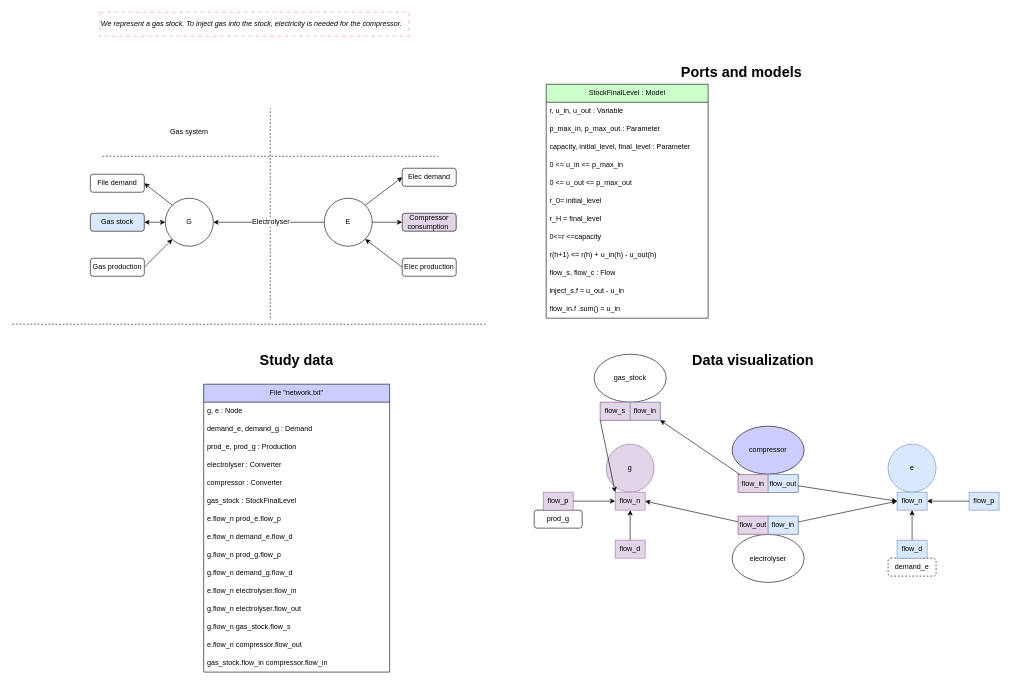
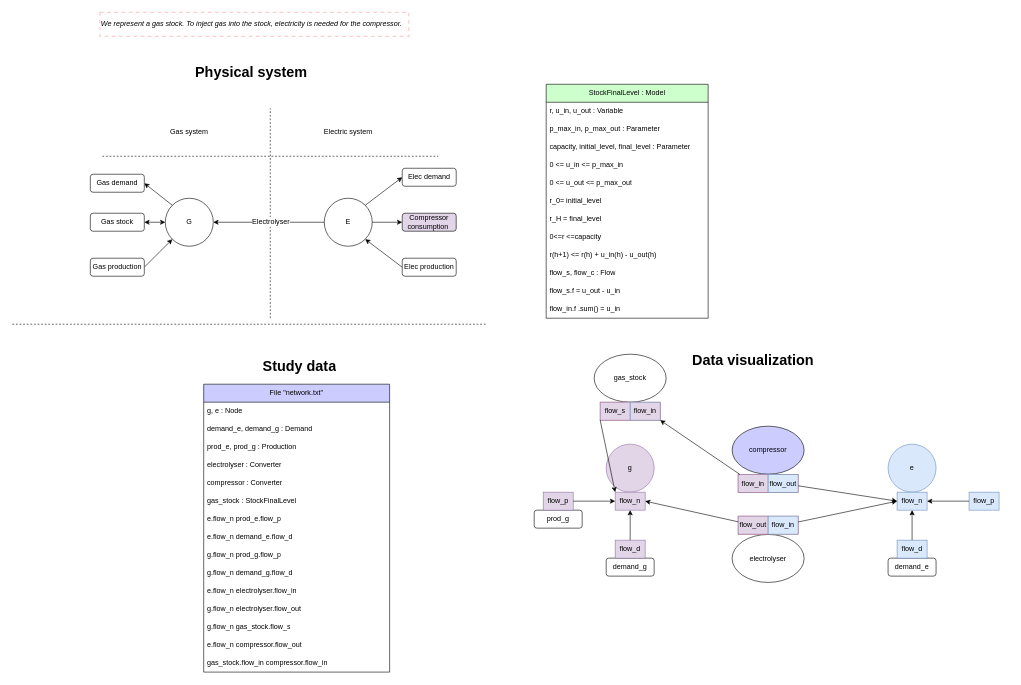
+ <mxCell id="17" value="&lt;h1&gt;Physical system&lt;br&gt;&lt;/h1&gt;" style="text;html=1;strokeColor=none;fillColor=none;spacing=5;spacingTop=-20;whiteSpace=wrap;overflow=hidden;rounded=0;" parent="1" vertex="1"><mxGeometry x="320" y="100" width="250" height="40" as="geometry" /></mxCell>
- <mxCell id="19" value="&lt;h1&gt;Ports and models&lt;br&gt;&lt;/h1&gt;" style="text;html=1;strokeColor=none;fillColor=none;spacing=5;spacingTop=-20;whiteSpace=wrap;overflow=hidden;rounded=0;" parent="18" vertex="1"><mxGeometry x="230" width="250" height="40" as="geometry" /></mxCell>
+ <mxCell id="5" value="Electric system" style="text;html=1;strokeColor=none;fillColor=none;align=center;verticalAlign=middle;whiteSpace=wrap;rounded=0;" parent="1" vertex="1"><mxGeometry x="525" y="200" width="110" height="40" as="geometry" /></mxCell>
- <mxCell id="15" value="File demand" style="rounded=1;whiteSpace=wrap;html=1;" parent="1" vertex="1"><mxGeometry x="150" y="290" width="90" height="30" as="geometry" /></mxCell>
+ <mxCell id="15" value="Gas demand" style="rounded=1;whiteSpace=wrap;html=1;" parent="1" vertex="1"><mxGeometry x="150" y="290" width="90" height="30" as="geometry" /></mxCell>
- <mxCell id="93" value="Gas stock" style="rounded=1;whiteSpace=wrap;html=1;fillColor=#dae8fc;" parent="1" vertex="1"><mxGeometry x="150" y="355" width="90" height="30" as="geometry" /></mxCell>
+ <mxCell id="93" value="Gas stock" style="rounded=1;whiteSpace=wrap;html=1;" parent="1" vertex="1"><mxGeometry x="150" y="355" width="90" height="30" as="geometry" /></mxCell>
- <mxCell id="31" value="inject_s.f = u_out - u_in" style="text;strokeColor=none;fillColor=none;align=left;verticalAlign=middle;spacingLeft=4;spacingRight=4;overflow=hidden;points=[[0,0.5],[1,0.5]];portConstraint=eastwest;rotatable=0;whiteSpace=wrap;html=1;" parent="20" vertex="1"><mxGeometry y="330" width="270" height="30" as="geometry" /></mxCell>
+ <mxCell id="31" value="flow_s.f = u_out - u_in" style="text;strokeColor=none;fillColor=none;align=left;verticalAlign=middle;spacingLeft=4;spacingRight=4;overflow=hidden;points=[[0,0.5],[1,0.5]];portConstraint=eastwest;rotatable=0;whiteSpace=wrap;html=1;" parent="20" vertex="1"><mxGeometry y="330" width="270" height="30" as="geometry" /></mxCell>
- <mxCell id="50" value="&lt;h1&gt;Study data&lt;br&gt;&lt;/h1&gt;" style="text;html=1;strokeColor=none;fillColor=none;spacing=5;spacingTop=-20;whiteSpace=wrap;overflow=hidden;rounded=0;align=center;" parent="33" vertex="1"><mxGeometry x="250" width="250" height="40" as="geometry" /></mxCell>
+ <mxCell id="50" value="&lt;h1&gt;Study data&lt;br&gt;&lt;/h1&gt;" style="text;html=1;strokeColor=none;fillColor=none;spacing=5;spacingTop=-20;whiteSpace=wrap;overflow=hidden;rounded=0;align=center;" parent="33" vertex="1"><mxGeometry x="255" y="10" width="250" height="40" as="geometry" /></mxCell>
+ <mxCell id="75" value="demand_g" style="rounded=1;whiteSpace=wrap;html=1;container=0;" parent="74" vertex="1"><mxGeometry y="30" width="80" height="30" as="geometry" /></mxCell>
- <mxCell id="72" value="demand_e" style="rounded=1;whiteSpace=wrap;html=1;container=0;dashed=1;" parent="71" vertex="1"><mxGeometry y="30" width="80" height="30" as="geometry" /></mxCell>
+ <mxCell id="72" value="demand_e" style="rounded=1;whiteSpace=wrap;html=1;container=0;" parent="71" vertex="1"><mxGeometry y="30" width="80" height="30" as="geometry" /></mxCell>
